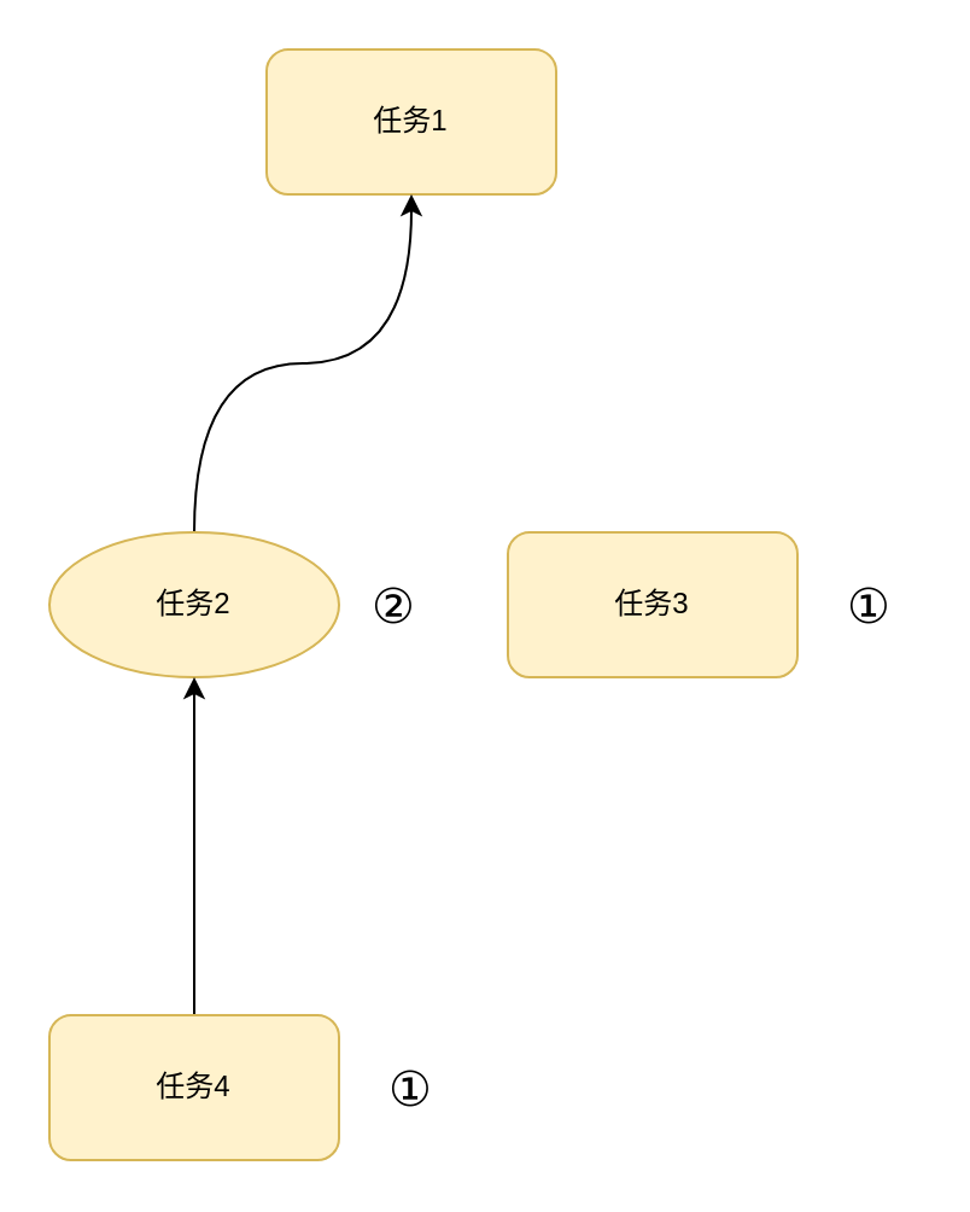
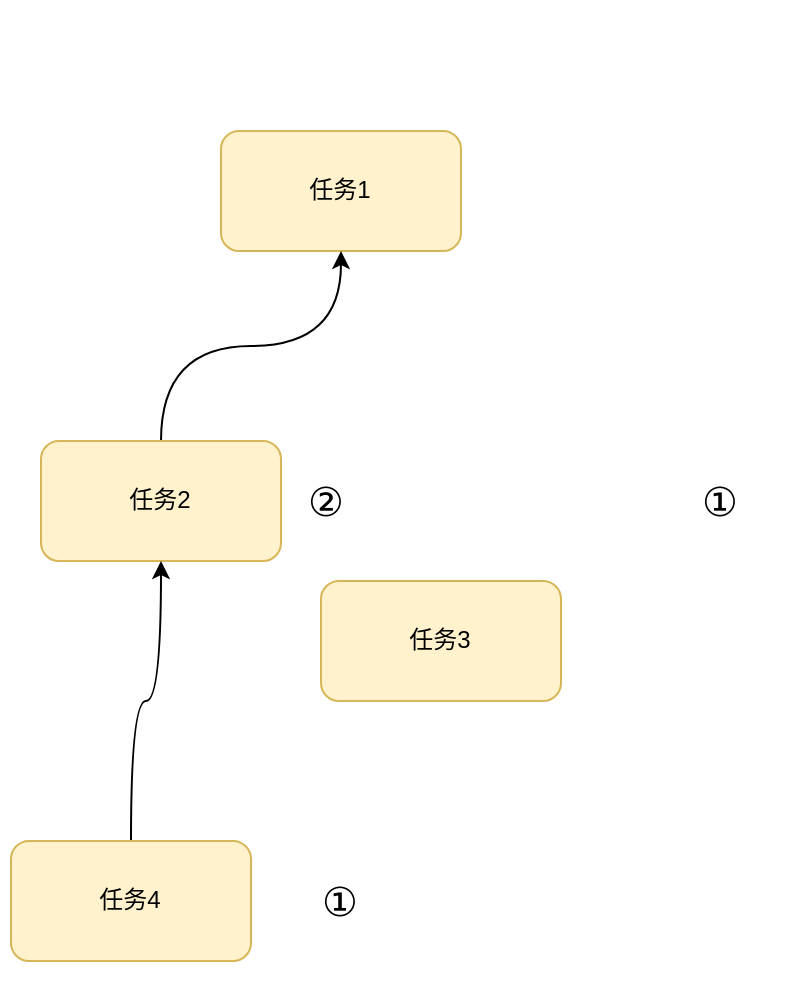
- <mxCell id="2" value="任务1" style="rounded=1;whiteSpace=wrap;html=1;fillColor=#fff2cc;strokeColor=#d6b656;" parent="1" vertex="1"><mxGeometry x="110" y="20" width="120" height="60" as="geometry" /></mxCell>
+ <mxCell id="2" value="任务1" style="rounded=1;whiteSpace=wrap;html=1;fillColor=#fff2cc;strokeColor=#d6b656;" parent="1" vertex="1"><mxGeometry x="110" y="65" width="120" height="60" as="geometry" /></mxCell>
- <mxCell id="5" value="任务2" style="ellipse;whiteSpace=wrap;html=1;fillColor=#fff2cc;strokeColor=#d6b656;" parent="1" vertex="1"><mxGeometry x="20" y="220" width="120" height="60" as="geometry" /></mxCell>
+ <mxCell id="5" value="任务2" style="rounded=1;whiteSpace=wrap;html=1;fillColor=#fff2cc;strokeColor=#d6b656;" parent="1" vertex="1"><mxGeometry x="20" y="220" width="120" height="60" as="geometry" /></mxCell>
- <mxCell id="3" value="任务3" style="rounded=1;whiteSpace=wrap;html=1;fillColor=#fff2cc;strokeColor=#d6b656;" parent="1" vertex="1"><mxGeometry x="210" y="220" width="120" height="60" as="geometry" /></mxCell>
+ <mxCell id="3" value="任务3" style="rounded=1;whiteSpace=wrap;html=1;fillColor=#fff2cc;strokeColor=#d6b656;" parent="1" vertex="1"><mxGeometry x="160" y="290" width="120" height="60" as="geometry" /></mxCell>
- <mxCell id="7" value="任务4" style="rounded=1;whiteSpace=wrap;html=1;fillColor=#fff2cc;strokeColor=#d6b656;" parent="1" vertex="1"><mxGeometry x="20" y="420" width="120" height="60" as="geometry" /></mxCell>
+ <mxCell id="7" value="任务4" style="rounded=1;whiteSpace=wrap;html=1;fillColor=#fff2cc;strokeColor=#d6b656;" parent="1" vertex="1"><mxGeometry x="5" y="420" width="120" height="60" as="geometry" /></mxCell>
